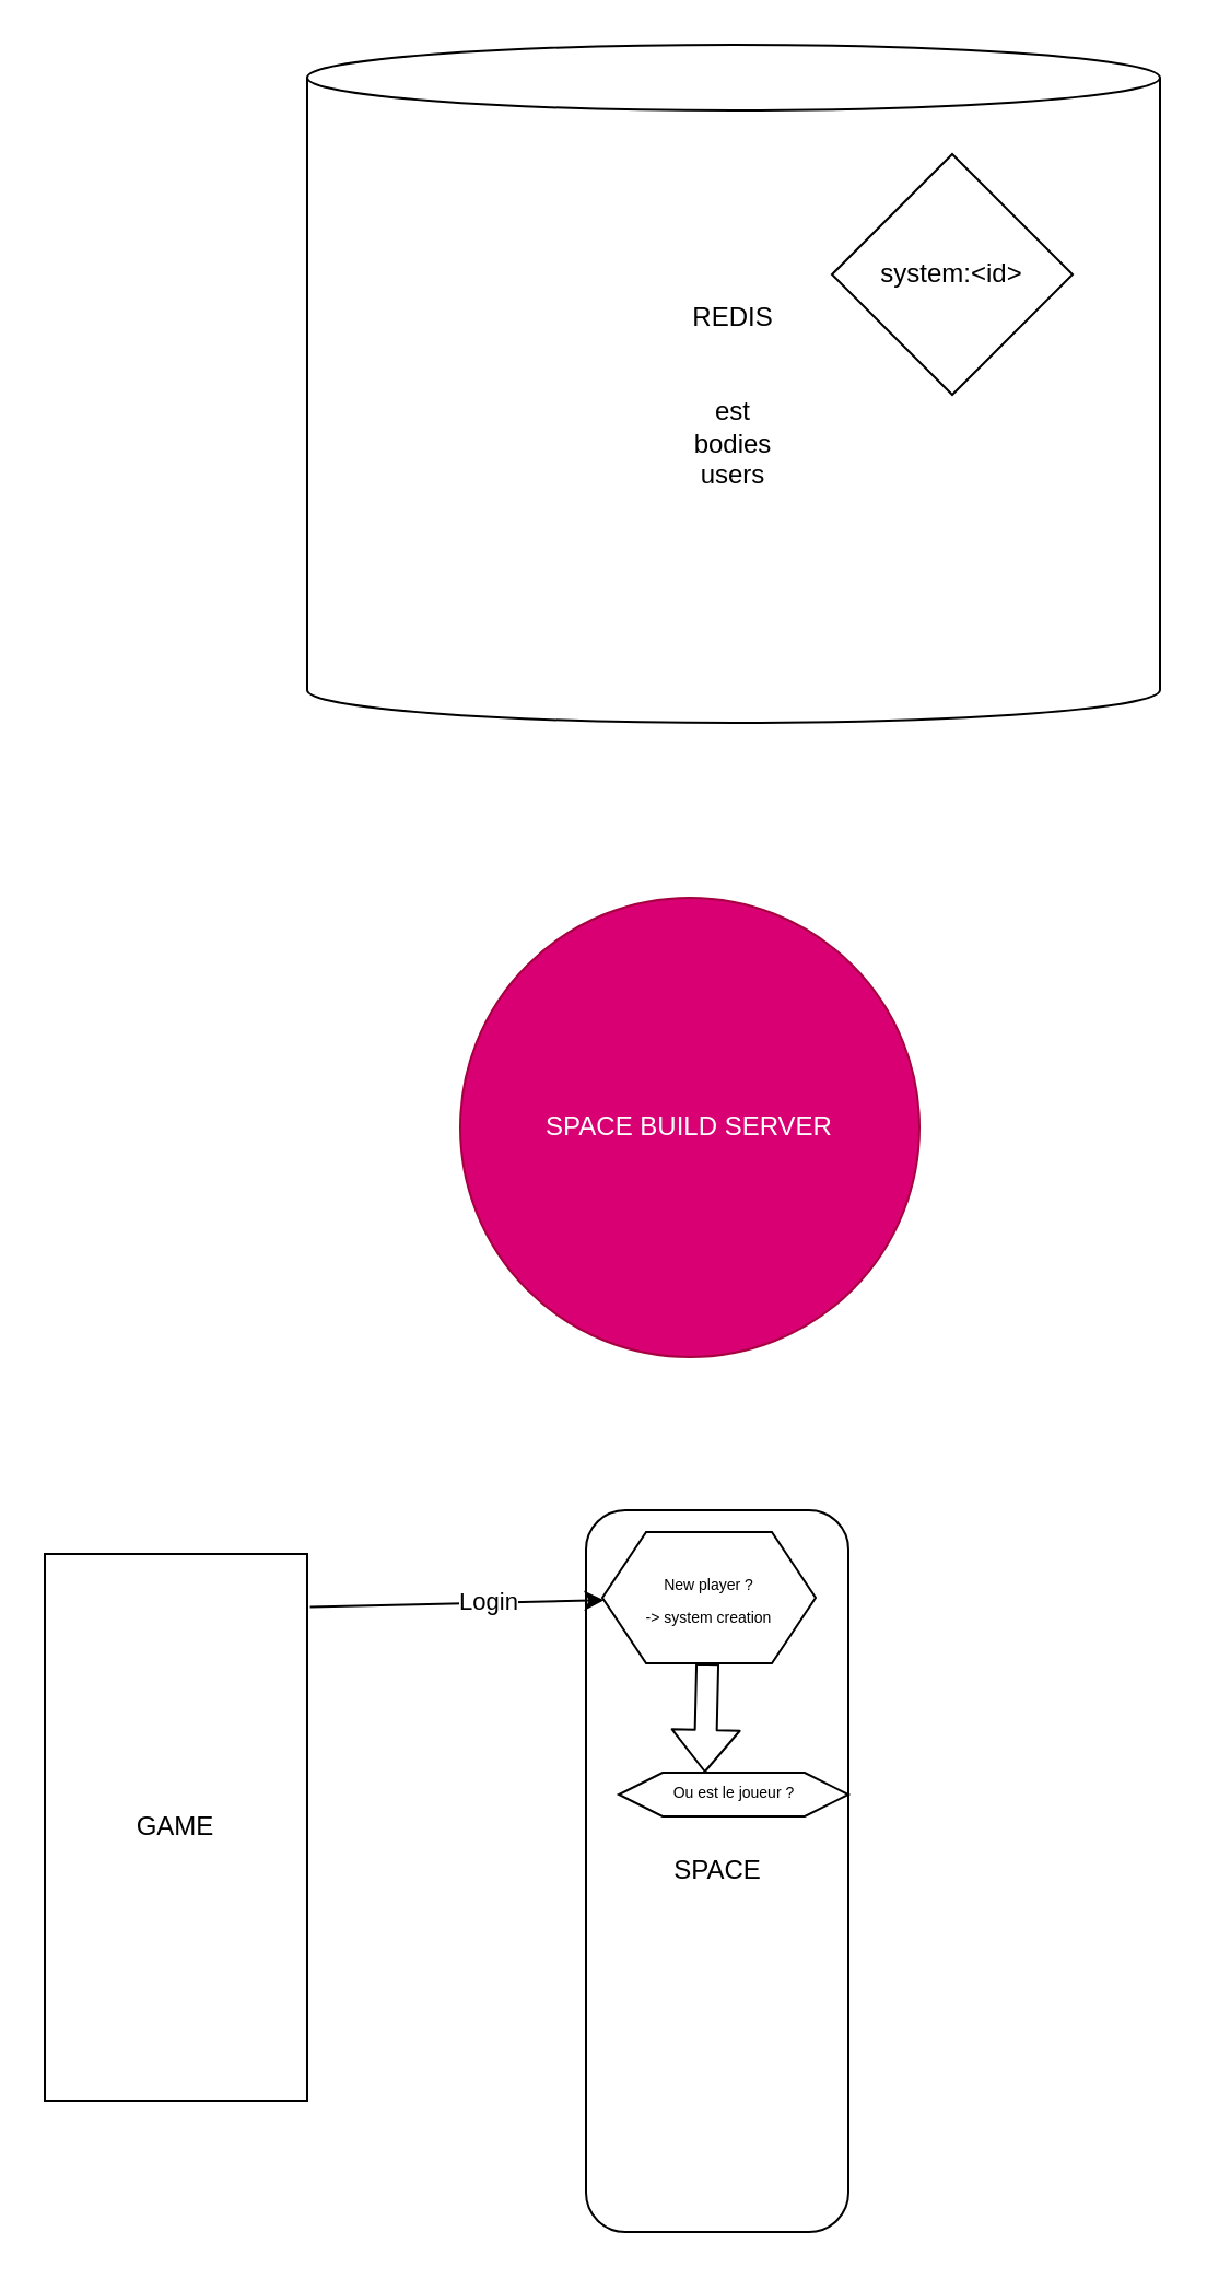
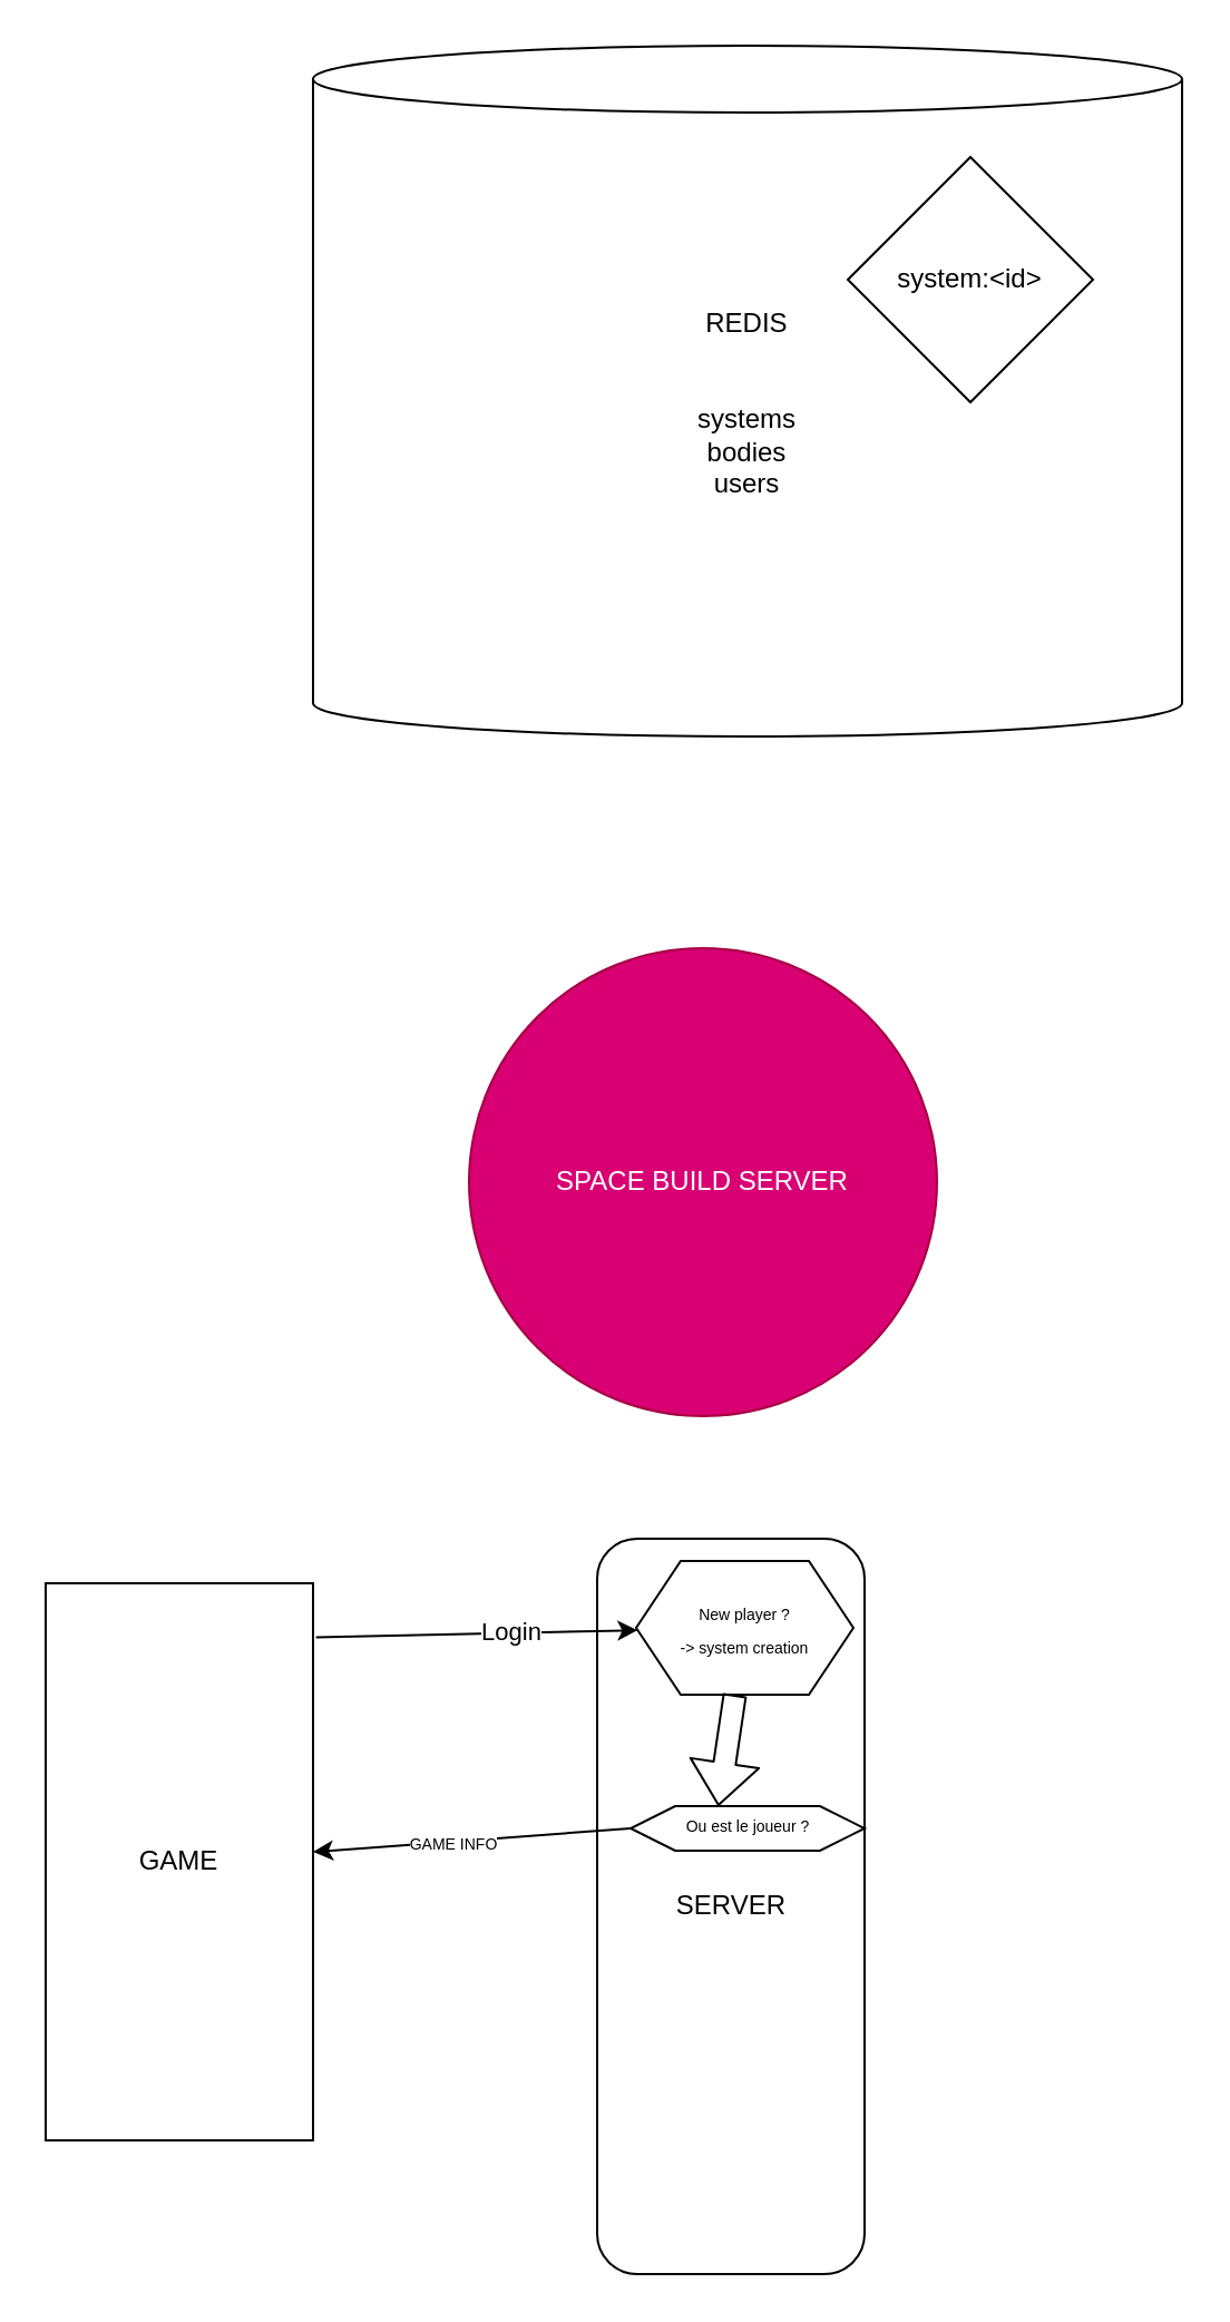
- <mxCell id="2" value="REDIS&lt;br&gt;&lt;br&gt;&lt;br&gt;est&lt;br&gt;bodies&lt;br&gt;users&lt;br&gt;&lt;br&gt;" style="shape=cylinder3;whiteSpace=wrap;html=1;boundedLbl=1;backgroundOutline=1;size=15;" parent="1" vertex="1"><mxGeometry x="140" y="20" width="390" height="310" as="geometry" /></mxCell>
+ <mxCell id="2" value="REDIS&lt;br&gt;&lt;br&gt;&lt;br&gt;systems&lt;br&gt;bodies&lt;br&gt;users&lt;br&gt;&lt;br&gt;" style="shape=cylinder3;whiteSpace=wrap;html=1;boundedLbl=1;backgroundOutline=1;size=15;" parent="1" vertex="1"><mxGeometry x="140" y="20" width="390" height="310" as="geometry" /></mxCell>
- <mxCell id="3" value="SPACE BUILD SERVER" style="ellipse;whiteSpace=wrap;html=1;aspect=fixed;fillColor=#d80073;fontColor=#ffffff;strokeColor=#A50040;" parent="1" vertex="1"><mxGeometry x="210" y="410" width="210" height="210" as="geometry" /></mxCell>
+ <mxCell id="3" value="SPACE BUILD SERVER" style="ellipse;whiteSpace=wrap;html=1;aspect=fixed;fillColor=#d80073;fontColor=#ffffff;strokeColor=#A50040;" parent="1" vertex="1"><mxGeometry x="210" y="425" width="210" height="210" as="geometry" /></mxCell>
- <mxCell id="11" value="&lt;font style=&quot;font-size: 7px;&quot;&gt;New player ?&lt;br&gt;-&amp;gt; system creation&lt;/font&gt;" style="shape=hexagon;perimeter=hexagonPerimeter2;whiteSpace=wrap;html=1;fixedSize=1;" parent="1" vertex="1"><mxGeometry x="275" y="700" width="97.5" height="60" as="geometry" /></mxCell>
+ <mxCell id="11" value="&lt;font style=&quot;font-size: 7px;&quot;&gt;New player ?&lt;br&gt;-&amp;gt; system creation&lt;/font&gt;" style="shape=hexagon;perimeter=hexagonPerimeter2;whiteSpace=wrap;html=1;fixedSize=1;" parent="1" vertex="1"><mxGeometry x="285" y="700" width="97.5" height="60" as="geometry" /></mxCell>
+ <mxCell id="9" value="" style="endArrow=classic;html=1;exitX=0;exitY=0.5;exitDx=0;exitDy=0;" parent="1" source="12" target="5" edge="1"><mxGeometry width="50" height="50" relative="1" as="geometry"><mxPoint x="270" y="800" as="sourcePoint" /><mxPoint x="210" y="830" as="targetPoint" /></mxGeometry></mxCell>
+ <mxCell id="10" value="GAME INFO" style="edgeLabel;html=1;align=center;verticalAlign=middle;resizable=0;points=[];fontSize=7;" parent="9" vertex="1" connectable="0"><mxGeometry x="0.113" y="2" relative="1" as="geometry"><mxPoint as="offset" /></mxGeometry></mxCell>
- <mxCell id="6" value="&lt;div style=&quot;&quot;&gt;&lt;span style=&quot;background-color: initial;&quot;&gt;SPACE&lt;/span&gt;&lt;/div&gt;" style="rounded=1;whiteSpace=wrap;html=1;align=center;" parent="1" vertex="1"><mxGeometry x="267.5" y="690" width="120" height="330" as="geometry" /></mxCell>
+ <mxCell id="6" value="&lt;div style=&quot;&quot;&gt;&lt;span style=&quot;background-color: initial;&quot;&gt;SERVER&lt;/span&gt;&lt;/div&gt;" style="rounded=1;whiteSpace=wrap;html=1;align=center;" parent="1" vertex="1"><mxGeometry x="267.5" y="690" width="120" height="330" as="geometry" /></mxCell>
